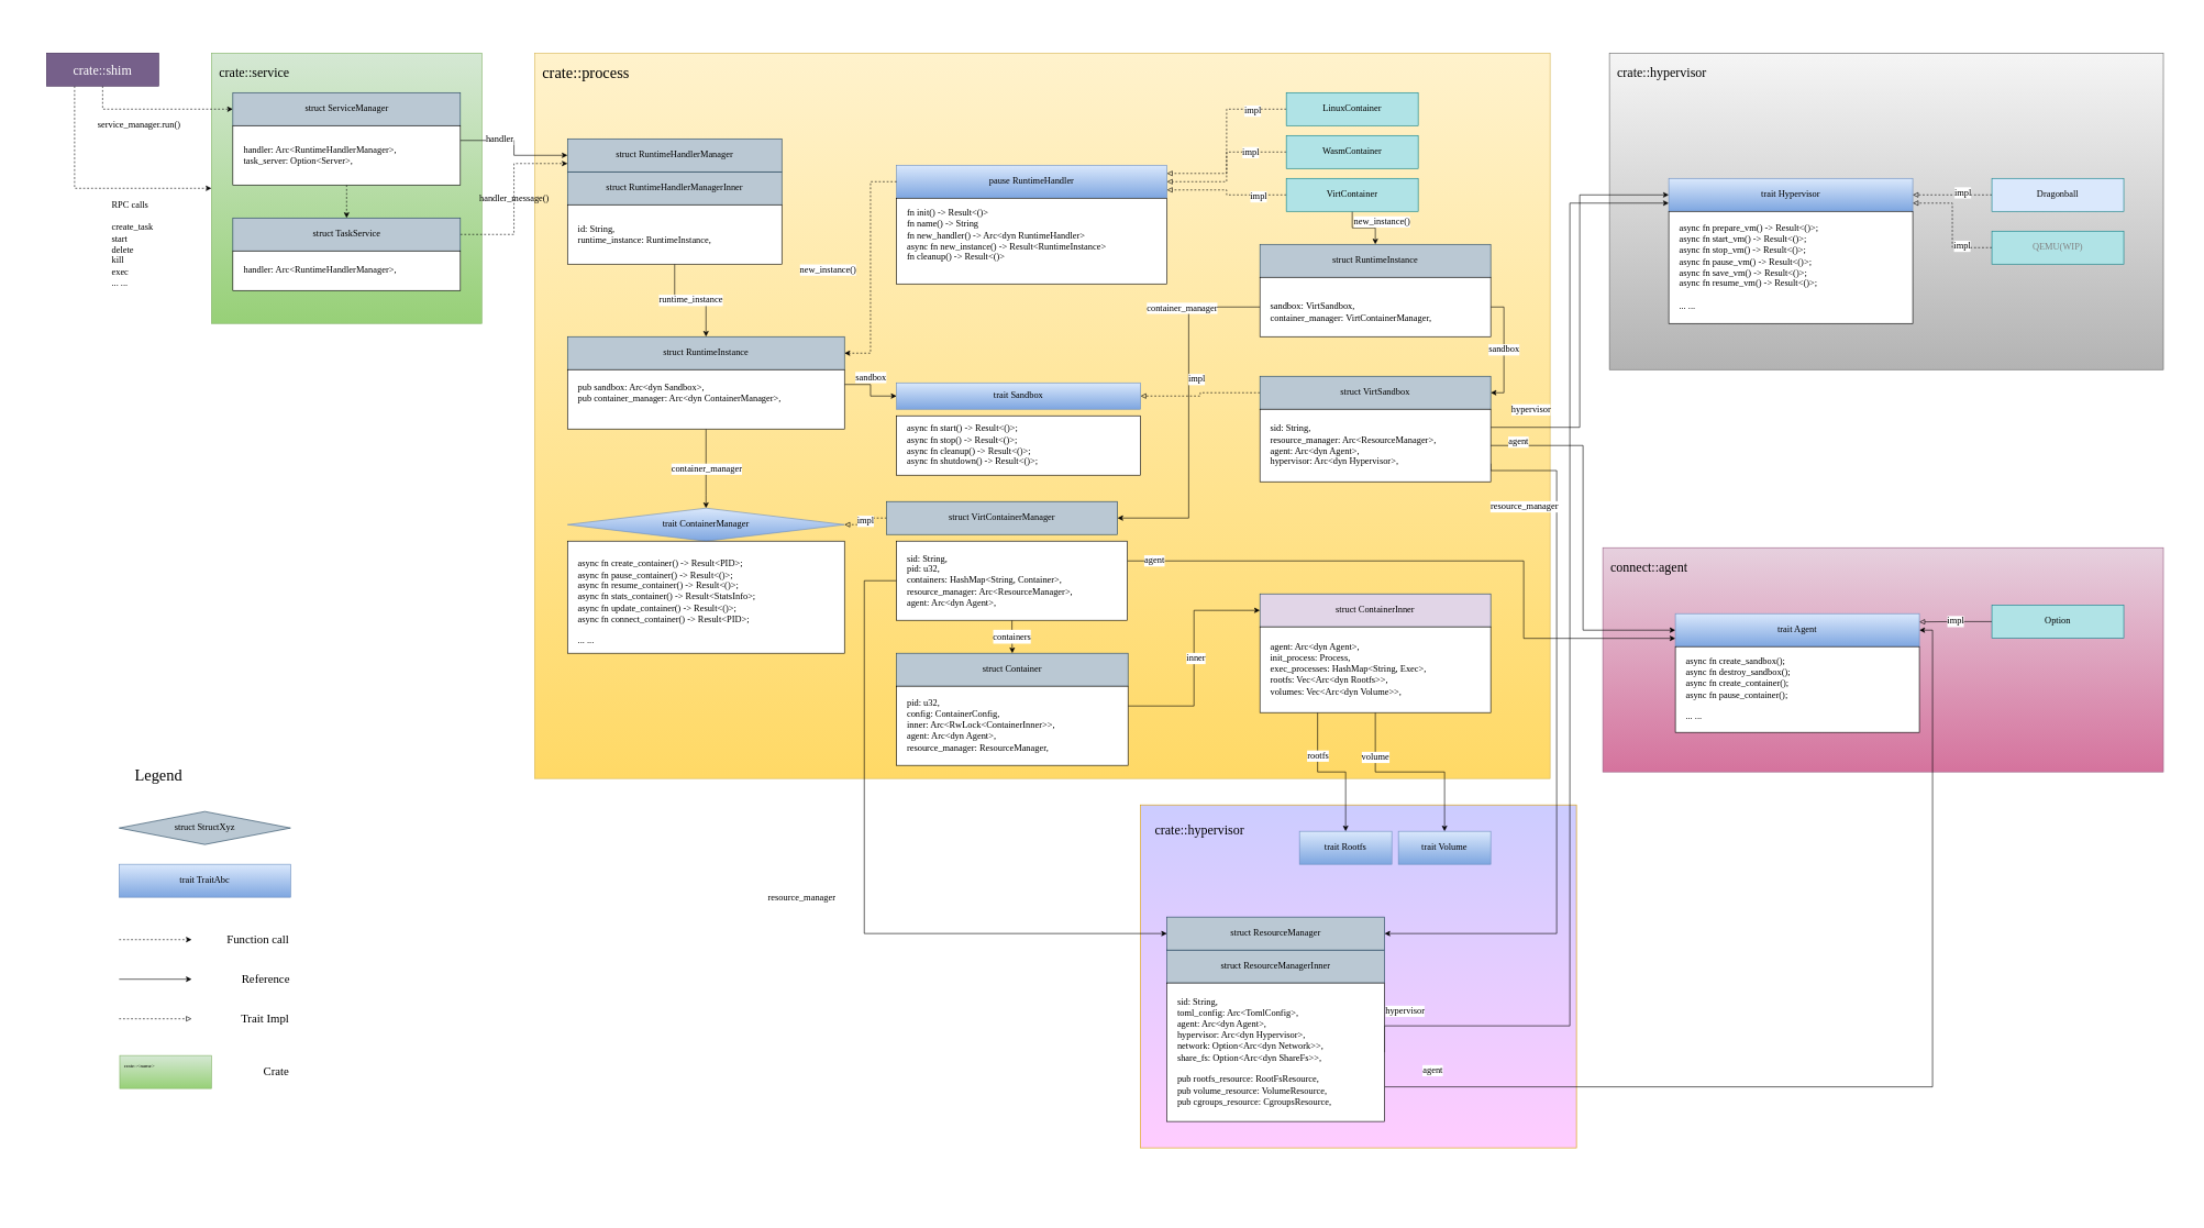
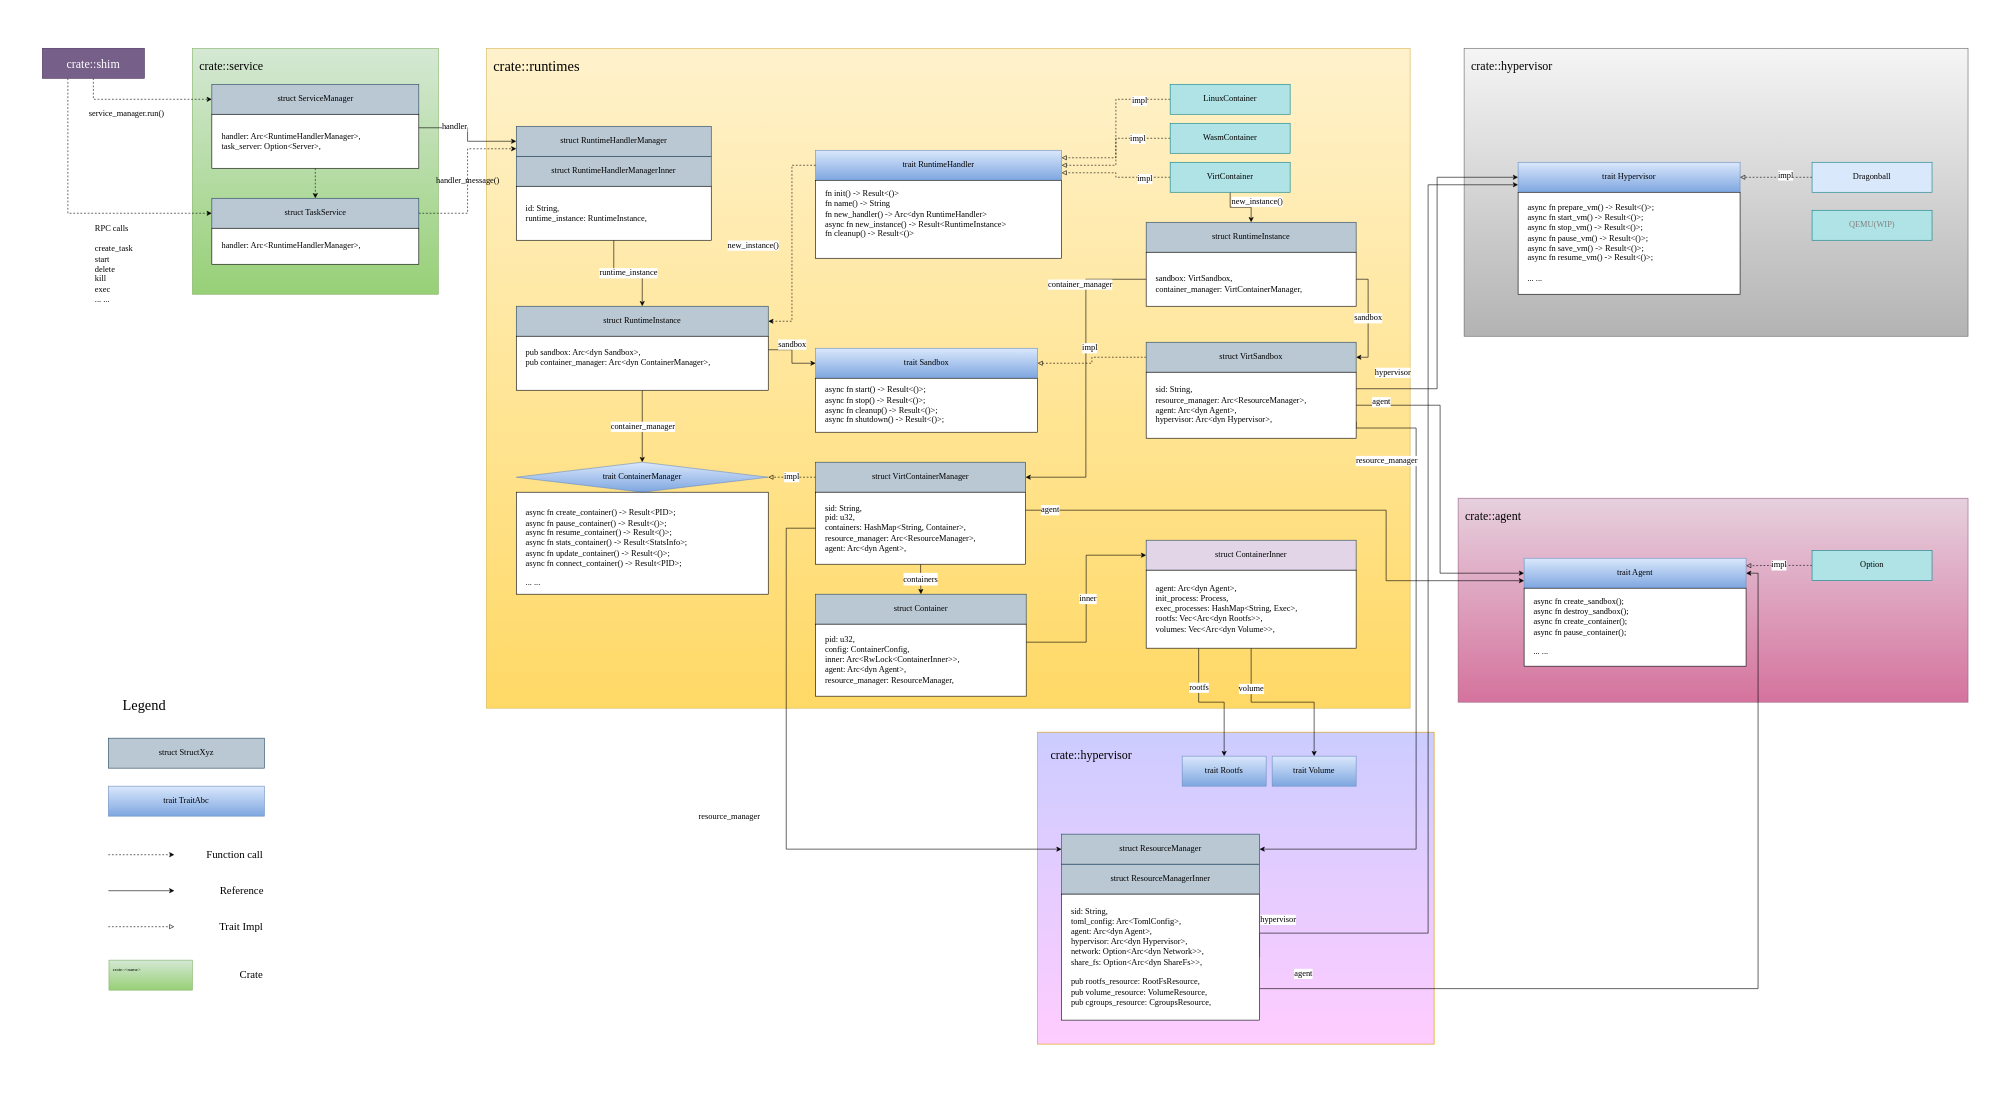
- <mxCell id="11" value="crate::process" style="rounded=0;whiteSpace=wrap;html=1;fontSize=24;fillColor=#fff2cc;gradientColor=#ffd966;strokeColor=#d6b656;align=left;verticalAlign=top;spacingTop=10;spacingLeft=10;fontFamily=Verdana;" parent="1" vertex="1"><mxGeometry x="810" y="80" width="1540" height="1100" as="geometry" /></mxCell>
+ <mxCell id="11" value="crate::runtimes" style="rounded=0;whiteSpace=wrap;html=1;fontSize=24;fillColor=#fff2cc;gradientColor=#ffd966;strokeColor=#d6b656;align=left;verticalAlign=top;spacingTop=10;spacingLeft=10;fontFamily=Verdana;" parent="1" vertex="1"><mxGeometry x="810" y="80" width="1540" height="1100" as="geometry" /></mxCell>
- <mxCell id="13" value="&lt;div&gt;&lt;span style=&quot;background-color: initial;&quot;&gt;pause RuntimeHandler&lt;/span&gt;&lt;/div&gt;" style="rounded=0;whiteSpace=wrap;html=1;fontSize=14;fillColor=#dae8fc;strokeColor=#6c8ebf;gradientColor=#7ea6e0;fontFamily=Verdana;" parent="1" vertex="1"><mxGeometry x="1359" y="250" width="410" height="50" as="geometry" /></mxCell>
+ <mxCell id="13" value="&lt;div&gt;&lt;span style=&quot;background-color: initial;&quot;&gt;trait RuntimeHandler&lt;/span&gt;&lt;/div&gt;" style="rounded=0;whiteSpace=wrap;html=1;fontSize=14;fillColor=#dae8fc;strokeColor=#6c8ebf;gradientColor=#7ea6e0;fontFamily=Verdana;" parent="1" vertex="1"><mxGeometry x="1359" y="250" width="410" height="50" as="geometry" /></mxCell>
- <mxCell id="7" value="RPC calls&lt;br&gt;&lt;br&gt;create_task&lt;br&gt;start&lt;br&gt;delete&lt;br&gt;kill&lt;br&gt;exec&lt;br&gt;... ..." style="edgeStyle=orthogonalEdgeStyle;rounded=0;orthogonalLoop=1;jettySize=auto;html=1;exitX=0.25;exitY=1;exitDx=0;exitDy=0;labelBackgroundColor=none;fontFamily=Verdana;fontSize=14;fontColor=#000000;dashed=1;align=left;" parent="1" source="8" target="5" edge="1"><mxGeometry x="0.15" y="-85" relative="1" as="geometry"><mxPoint x="1" as="offset" /></mxGeometry></mxCell>
+ <mxCell id="7" value="RPC calls&lt;br&gt;&lt;br&gt;create_task&lt;br&gt;start&lt;br&gt;delete&lt;br&gt;kill&lt;br&gt;exec&lt;br&gt;... ..." style="edgeStyle=orthogonalEdgeStyle;rounded=0;orthogonalLoop=1;jettySize=auto;html=1;exitX=0.25;exitY=1;exitDx=0;exitDy=0;entryX=0;entryY=0.5;entryDx=0;entryDy=0;labelBackgroundColor=none;fontFamily=Verdana;fontSize=14;fontColor=#000000;dashed=1;align=left;" parent="1" source="8" target="80" edge="1"><mxGeometry x="0.15" y="-85" relative="1" as="geometry"><mxPoint x="1" as="offset" /></mxGeometry></mxCell>
- <mxCell id="67" style="edgeStyle=orthogonalEdgeStyle;rounded=0;orthogonalLoop=1;jettySize=auto;html=1;exitX=0;exitY=0.5;exitDx=0;exitDy=0;entryX=1;entryY=0.75;entryDx=0;entryDy=0;fontSize=14;fontFamily=Verdana;dashed=1;endArrow=block;endFill=0;" parent="1" source="69" target="62" edge="1"><mxGeometry relative="1" as="geometry" /></mxCell>
- <mxCell id="68" value="impl" style="edgeLabel;html=1;align=center;verticalAlign=middle;resizable=0;points=[];fontSize=14;fontFamily=Verdana;" parent="67" vertex="1" connectable="0"><mxGeometry x="-0.51" y="-3" relative="1" as="geometry"><mxPoint as="offset" /></mxGeometry></mxCell>
- <mxCell id="24" value="&lt;div&gt;trait Sandbox&lt;/div&gt;" style="rounded=0;whiteSpace=wrap;html=1;fontSize=14;fillColor=#dae8fc;strokeColor=#6c8ebf;gradientColor=#7ea6e0;fontFamily=Verdana;" parent="1" vertex="1"><mxGeometry x="1359" y="580" width="370" height="40" as="geometry" /></mxCell>
+ <mxCell id="24" value="&lt;div&gt;trait Sandbox&lt;/div&gt;" style="rounded=0;whiteSpace=wrap;html=1;fontSize=14;fillColor=#dae8fc;strokeColor=#6c8ebf;gradientColor=#7ea6e0;fontFamily=Verdana;" parent="1" vertex="1"><mxGeometry x="1359" y="580" width="370" height="50" as="geometry" /></mxCell>
- <mxCell id="52" value="&lt;div&gt;struct VirtContainerManager&lt;/div&gt;" style="rounded=0;whiteSpace=wrap;html=1;fontSize=14;fillColor=#bac8d3;strokeColor=#23445d;fontFamily=Verdana;" parent="1" vertex="1"><mxGeometry x="1344" y="760" width="350" height="50" as="geometry" /></mxCell>
+ <mxCell id="52" value="&lt;div&gt;struct VirtContainerManager&lt;/div&gt;" style="rounded=0;whiteSpace=wrap;html=1;fontSize=14;fillColor=#bac8d3;strokeColor=#23445d;fontFamily=Verdana;" parent="1" vertex="1"><mxGeometry x="1359" y="770" width="350" height="50" as="geometry" /></mxCell>
- <mxCell id="3" value="connect::agent" style="rounded=0;html=1;fontSize=20;fillColor=#e6d0de;gradientColor=#d5739d;strokeColor=#996185;fontFamily=Verdana;spacingTop=10;spacingLeft=10;verticalAlign=top;align=left;" parent="1" vertex="1"><mxGeometry x="2430" y="830" width="850" height="340" as="geometry" /></mxCell>
+ <mxCell id="3" value="crate::agent" style="rounded=0;html=1;fontSize=20;fillColor=#e6d0de;gradientColor=#d5739d;strokeColor=#996185;fontFamily=Verdana;spacingTop=10;spacingLeft=10;verticalAlign=top;align=left;" parent="1" vertex="1"><mxGeometry x="2430" y="830" width="850" height="340" as="geometry" /></mxCell>
- <mxCell id="72" value="impl" style="edgeStyle=orthogonalEdgeStyle;rounded=0;orthogonalLoop=1;jettySize=auto;html=1;exitX=0;exitY=0.5;exitDx=0;exitDy=0;entryX=1;entryY=0.25;entryDx=0;entryDy=0;fontSize=14;fontFamily=Verdana;dashed=0;endArrow=block;endFill=0;" parent="1" source="73" target="70" edge="1"><mxGeometry relative="1" as="geometry" /></mxCell>
+ <mxCell id="72" value="impl" style="edgeStyle=orthogonalEdgeStyle;rounded=0;orthogonalLoop=1;jettySize=auto;html=1;exitX=0;exitY=0.5;exitDx=0;exitDy=0;entryX=1;entryY=0.25;entryDx=0;entryDy=0;fontSize=14;fontFamily=Verdana;dashed=1;endArrow=block;endFill=0;" parent="1" source="73" target="70" edge="1"><mxGeometry relative="1" as="geometry" /></mxCell>
- <mxCell id="83" value="&lt;div&gt;&lt;span style=&quot;background-color: initial;&quot;&gt;struct StructXyz&lt;/span&gt;&lt;/div&gt;" style="rhombus;whiteSpace=wrap;html=1;fontSize=14;fillColor=#bac8d3;strokeColor=#23445d;fontFamily=Verdana;" parent="1" vertex="1"><mxGeometry x="180" y="1230" width="260" height="50" as="geometry" /></mxCell>
+ <mxCell id="83" value="&lt;div&gt;&lt;span style=&quot;background-color: initial;&quot;&gt;struct StructXyz&lt;/span&gt;&lt;/div&gt;" style="rounded=0;whiteSpace=wrap;html=1;fontSize=14;fillColor=#bac8d3;strokeColor=#23445d;fontFamily=Verdana;" parent="1" vertex="1"><mxGeometry x="180" y="1230" width="260" height="50" as="geometry" /></mxCell>
